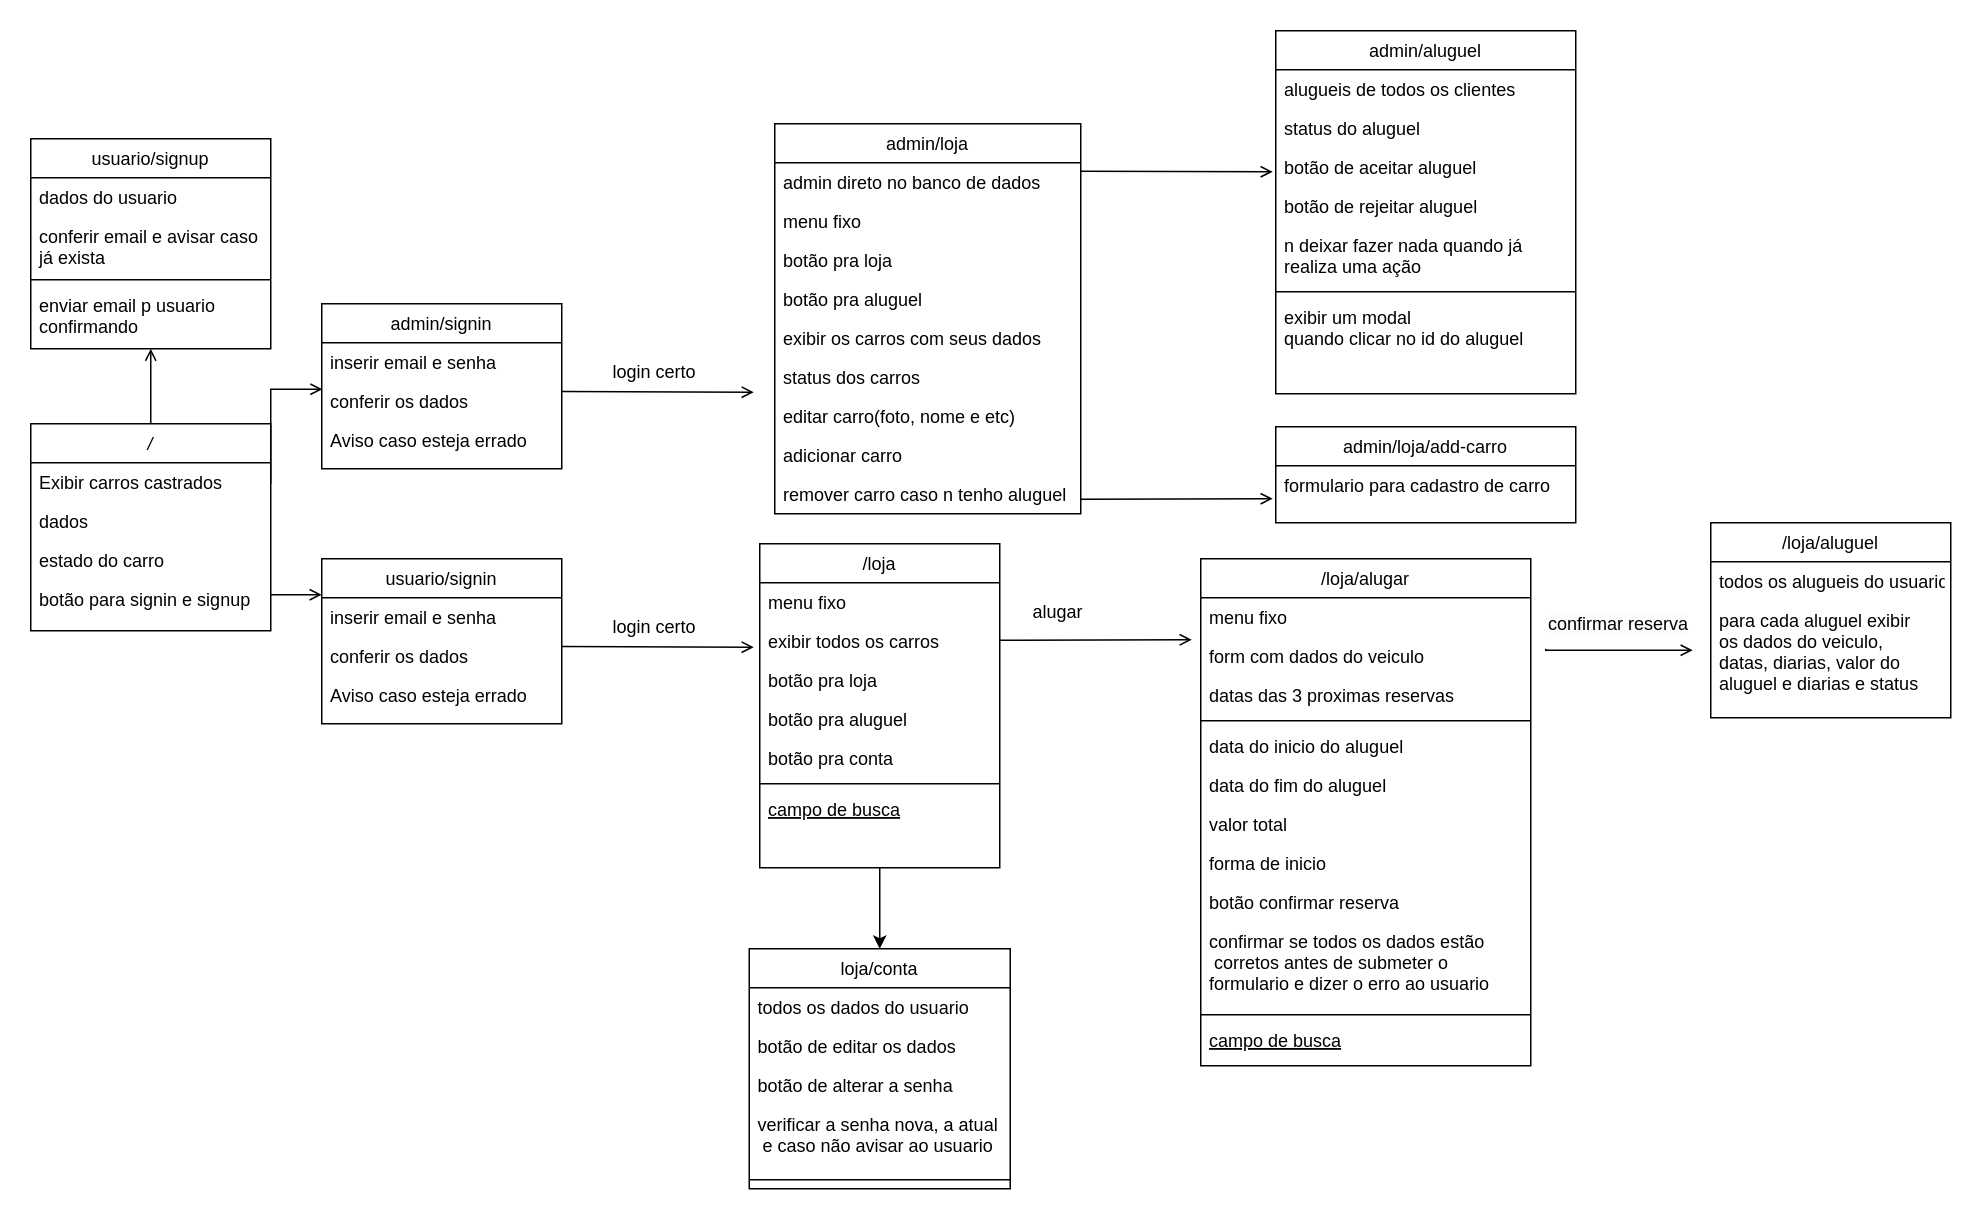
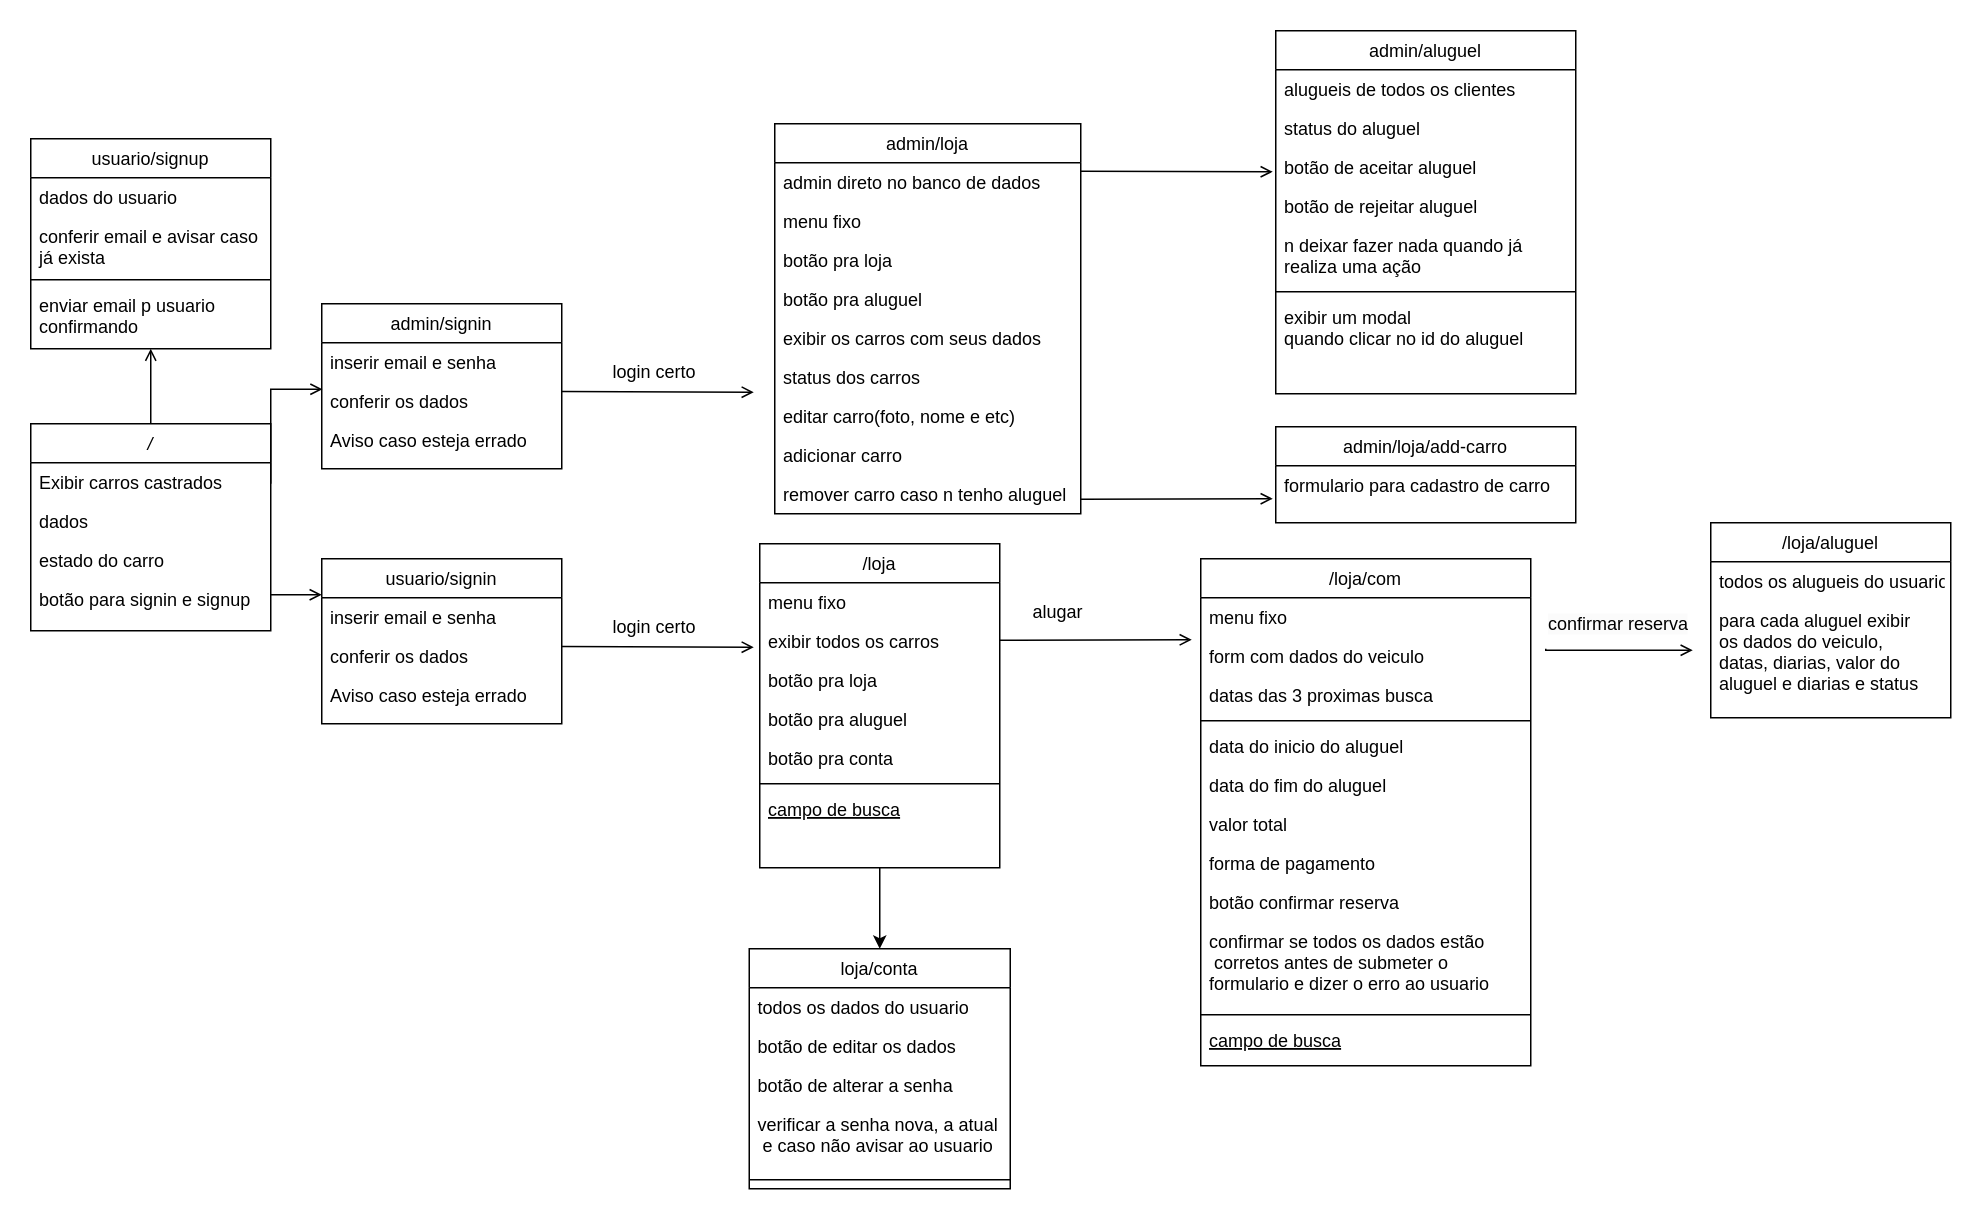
- <mxCell id="45" value="/loja/alugar&#10;" style="swimlane;fontStyle=0;align=center;verticalAlign=top;childLayout=stackLayout;horizontal=1;startSize=26;horizontalStack=0;resizeParent=1;resizeLast=0;collapsible=1;marginBottom=0;rounded=0;shadow=0;strokeWidth=1;" vertex="1" parent="1"><mxGeometry x="800" y="372" width="220" height="338" as="geometry"><mxRectangle x="130" y="380" width="160" height="26" as="alternateBounds" /></mxGeometry></mxCell>
+ <mxCell id="45" value="/loja/com&#10;" style="swimlane;fontStyle=0;align=center;verticalAlign=top;childLayout=stackLayout;horizontal=1;startSize=26;horizontalStack=0;resizeParent=1;resizeLast=0;collapsible=1;marginBottom=0;rounded=0;shadow=0;strokeWidth=1;" vertex="1" parent="1"><mxGeometry x="800" y="372" width="220" height="338" as="geometry"><mxRectangle x="130" y="380" width="160" height="26" as="alternateBounds" /></mxGeometry></mxCell>
- <mxCell id="48" value="datas das 3 proximas reservas" style="text;align=left;verticalAlign=top;spacingLeft=4;spacingRight=4;overflow=hidden;rotatable=0;points=[[0,0.5],[1,0.5]];portConstraint=eastwest;rounded=0;shadow=0;html=0;" vertex="1" parent="45"><mxGeometry y="78" width="220" height="26" as="geometry" /></mxCell>
+ <mxCell id="48" value="datas das 3 proximas busca" style="text;align=left;verticalAlign=top;spacingLeft=4;spacingRight=4;overflow=hidden;rotatable=0;points=[[0,0.5],[1,0.5]];portConstraint=eastwest;rounded=0;shadow=0;html=0;" vertex="1" parent="45"><mxGeometry y="78" width="220" height="26" as="geometry" /></mxCell>
- <mxCell id="53" value="forma de inicio" style="text;align=left;verticalAlign=top;spacingLeft=4;spacingRight=4;overflow=hidden;rotatable=0;points=[[0,0.5],[1,0.5]];portConstraint=eastwest;rounded=0;shadow=0;html=0;" vertex="1" parent="45"><mxGeometry y="190" width="220" height="26" as="geometry" /></mxCell>
+ <mxCell id="53" value="forma de pagamento" style="text;align=left;verticalAlign=top;spacingLeft=4;spacingRight=4;overflow=hidden;rotatable=0;points=[[0,0.5],[1,0.5]];portConstraint=eastwest;rounded=0;shadow=0;html=0;" vertex="1" parent="45"><mxGeometry y="190" width="220" height="26" as="geometry" /></mxCell>
